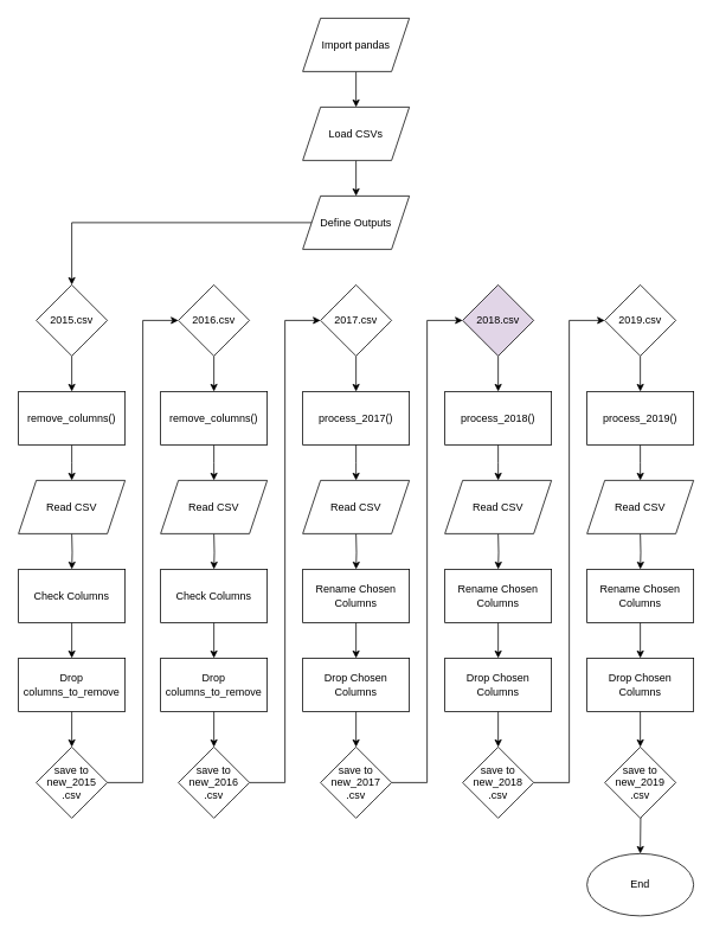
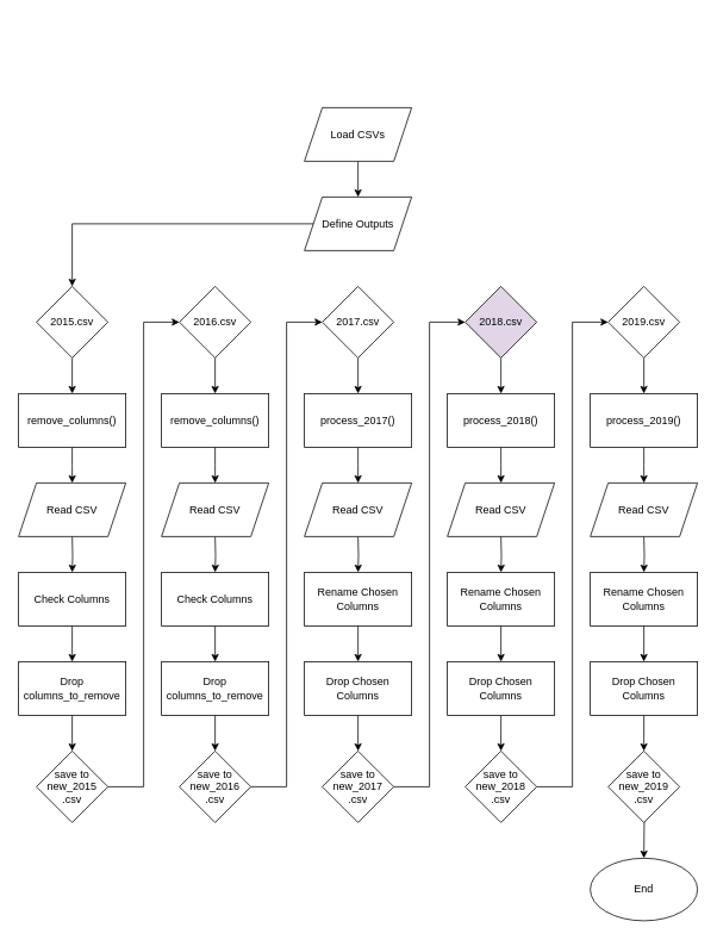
- <mxCell id="11" value="&lt;font face=&quot;Helvetica&quot;&gt;Import pandas&lt;/font&gt;" style="shape=parallelogram;perimeter=parallelogramPerimeter;whiteSpace=wrap;html=1;fixedSize=1;" vertex="1" parent="1"><mxGeometry x="340" y="20" width="120" height="60" as="geometry" /></mxCell>
- <mxCell id="10" style="edgeStyle=orthogonalEdgeStyle;rounded=0;orthogonalLoop=1;jettySize=auto;html=1;entryX=0.5;entryY=0;entryDx=0;entryDy=0;" edge="1" parent="1" source="11" target="3"><mxGeometry relative="1" as="geometry" /></mxCell>
